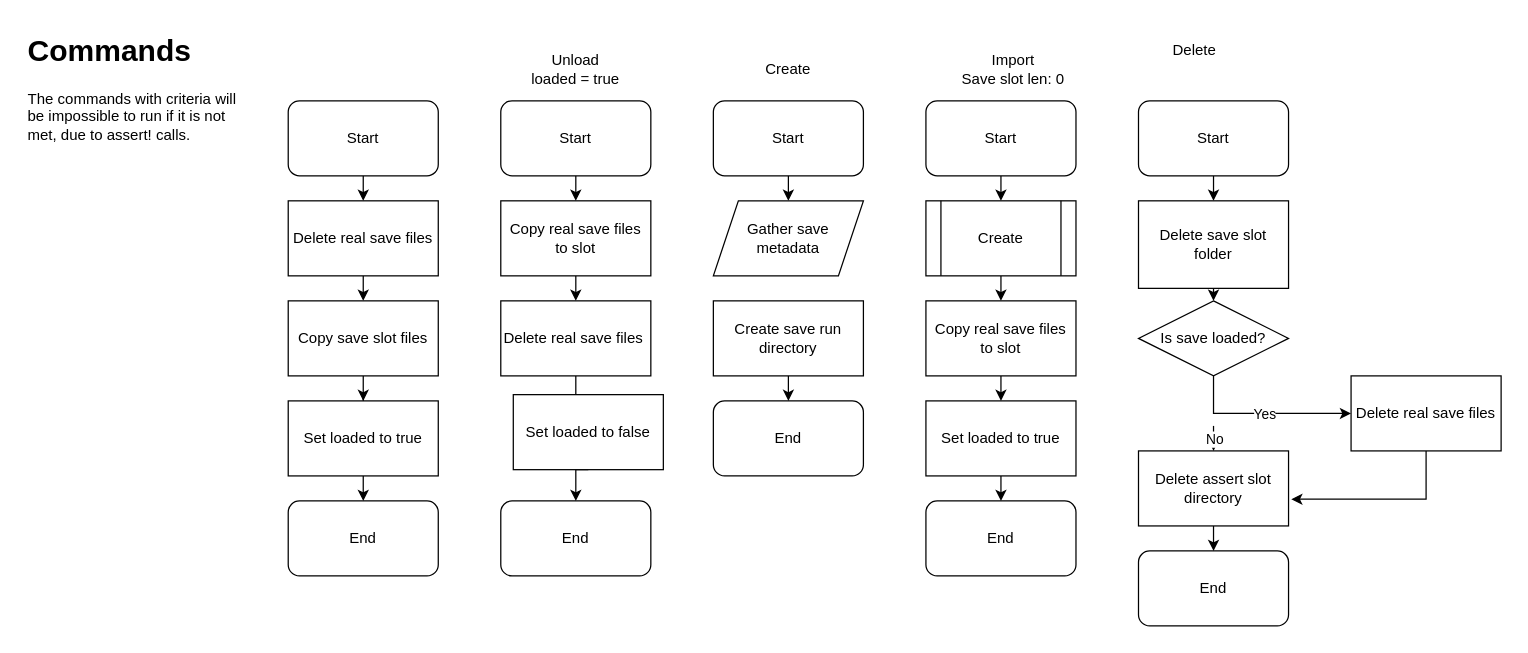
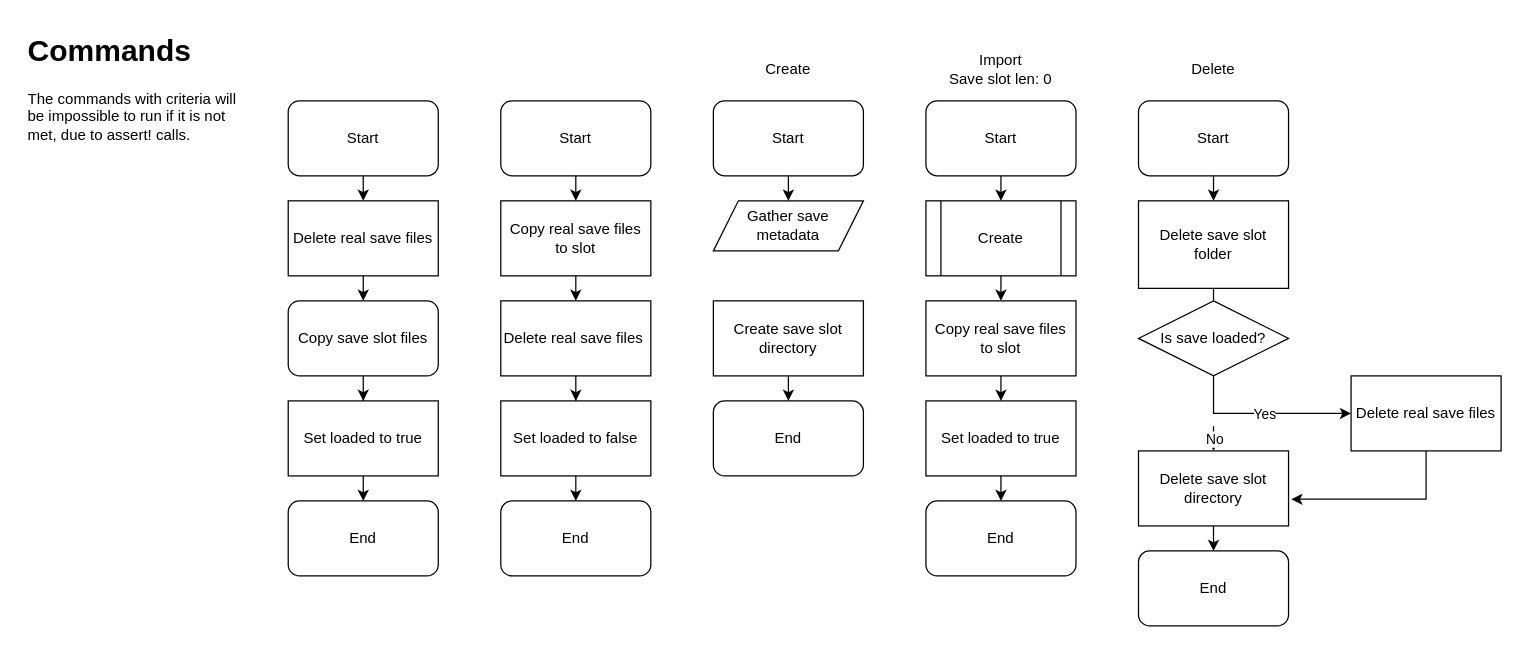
- <mxCell id="32" value="Delete" style="text;html=1;align=center;verticalAlign=middle;whiteSpace=wrap;rounded=0;" vertex="1" parent="1"><mxGeometry x="925" y="25" width="60" height="30" as="geometry" /></mxCell>
+ <mxCell id="32" value="Delete" style="text;html=1;align=center;verticalAlign=middle;whiteSpace=wrap;rounded=0;" vertex="1" parent="1"><mxGeometry x="940" y="40" width="60" height="30" as="geometry" /></mxCell>
- <mxCell id="14" value="&lt;div&gt;Unload&lt;br&gt;loaded = true&lt;/div&gt;" style="text;html=1;align=center;verticalAlign=middle;whiteSpace=wrap;rounded=0;" vertex="1" parent="1"><mxGeometry x="410" y="40" width="100" height="30" as="geometry" /></mxCell>
- <mxCell id="35" value="&lt;div&gt;Import&lt;/div&gt;&lt;div&gt;Save slot len: 0&lt;/div&gt;" style="text;html=1;align=center;verticalAlign=middle;whiteSpace=wrap;rounded=0;" vertex="1" parent="1"><mxGeometry x="765" y="40" width="90" height="30" as="geometry" /></mxCell>
+ <mxCell id="35" value="&lt;div&gt;Import&lt;/div&gt;&lt;div&gt;Save slot len: 0&lt;/div&gt;" style="text;html=1;align=center;verticalAlign=middle;whiteSpace=wrap;rounded=0;" vertex="1" parent="1"><mxGeometry x="755" y="40" width="90" height="30" as="geometry" /></mxCell>
- <mxCell id="24" value="Gather save metadata" style="shape=parallelogram;perimeter=parallelogramPerimeter;whiteSpace=wrap;html=1;fixedSize=1;" vertex="1" parent="1"><mxGeometry x="570" y="160" width="120" height="60" as="geometry" /></mxCell>
+ <mxCell id="24" value="Gather save metadata" style="shape=parallelogram;perimeter=parallelogramPerimeter;whiteSpace=wrap;html=1;fixedSize=1;" vertex="1" parent="1"><mxGeometry x="570" y="160" width="120" height="40" as="geometry" /></mxCell>
- <mxCell id="30" style="edgeStyle=orthogonalEdgeStyle;rounded=0;orthogonalLoop=1;jettySize=auto;html=1;exitX=0.5;exitY=1;exitDx=0;exitDy=0;entryX=0.5;entryY=0;entryDx=0;entryDy=0;" edge="1" parent="1" source="31" target="33"><mxGeometry relative="1" as="geometry"><mxPoint x="970" y="250" as="targetPoint" /></mxGeometry></mxCell>
+ <mxCell id="30" style="edgeStyle=orthogonalEdgeStyle;rounded=0;orthogonalLoop=1;jettySize=auto;html=1;exitX=0.5;exitY=1;exitDx=0;exitDy=0;entryX=0.5;entryY=0;entryDx=0;entryDy=0;endArrow=none;" edge="1" parent="1" source="31" target="33"><mxGeometry relative="1" as="geometry"><mxPoint x="970" y="250" as="targetPoint" /></mxGeometry></mxCell>
- <mxCell id="8" value="Copy save slot files" style="rounded=0;whiteSpace=wrap;html=1;" vertex="1" parent="1"><mxGeometry x="230" y="240" width="120" height="60" as="geometry" /></mxCell>
+ <mxCell id="8" value="Copy save slot files" style="whiteSpace=wrap;html=1;rounded=1;" vertex="1" parent="1"><mxGeometry x="230" y="240" width="120" height="60" as="geometry" /></mxCell>
- <mxCell id="26" value="Create save run directory" style="rounded=0;whiteSpace=wrap;html=1;" vertex="1" parent="1"><mxGeometry x="570" y="240" width="120" height="60" as="geometry" /></mxCell>
+ <mxCell id="26" value="Create save slot directory" style="rounded=0;whiteSpace=wrap;html=1;" vertex="1" parent="1"><mxGeometry x="570" y="240" width="120" height="60" as="geometry" /></mxCell>
- <mxCell id="20" value="Set loaded to false" style="rounded=0;whiteSpace=wrap;html=1;" vertex="1" parent="1"><mxGeometry x="410" y="315" width="120" height="60" as="geometry" /></mxCell>
+ <mxCell id="20" value="Set loaded to false" style="rounded=0;whiteSpace=wrap;html=1;" vertex="1" parent="1"><mxGeometry x="400" y="320" width="120" height="60" as="geometry" /></mxCell>
- <mxCell id="48" value="Delete assert slot directory" style="rounded=0;whiteSpace=wrap;html=1;" vertex="1" parent="1"><mxGeometry x="910" y="360" width="120" height="60" as="geometry" /></mxCell>
+ <mxCell id="48" value="Delete save slot directory" style="rounded=0;whiteSpace=wrap;html=1;" vertex="1" parent="1"><mxGeometry x="910" y="360" width="120" height="60" as="geometry" /></mxCell>
